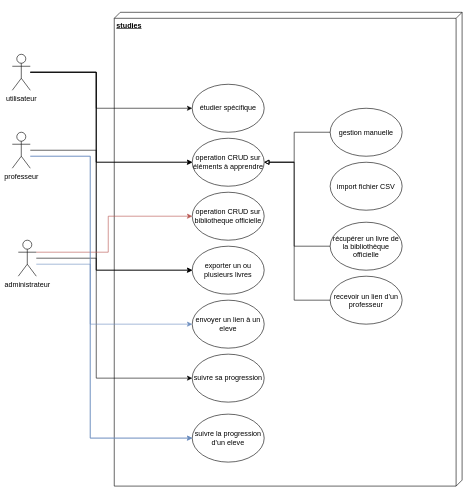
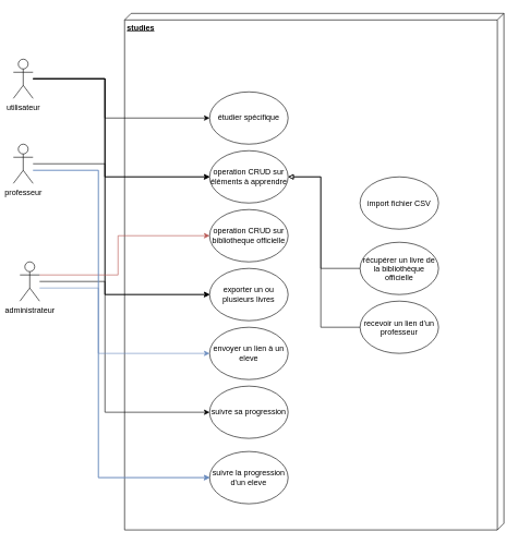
- <mxCell id="22" style="edgeStyle=orthogonalEdgeStyle;rounded=0;orthogonalLoop=1;jettySize=auto;html=1;entryX=1;entryY=0.5;entryDx=0;entryDy=0;fontFamily=Helvetica;endArrow=block;endFill=0;" edge="1" parent="1" source="23" target="16"><mxGeometry relative="1" as="geometry"><Array as="points"><mxPoint x="490" y="220" /><mxPoint x="490" y="270" /></Array></mxGeometry></mxCell>
- <mxCell id="23" value="&lt;p class=&quot;p1&quot; style=&quot;margin: 0px; font-stretch: normal; line-height: normal;&quot;&gt;gestion manuelle&lt;/p&gt;" style="ellipse;whiteSpace=wrap;html=1;align=center;fontFamily=Helvetica;verticalAlign=middle;" vertex="1" parent="1"><mxGeometry x="550" y="180" width="120" height="80" as="geometry" /></mxCell>
